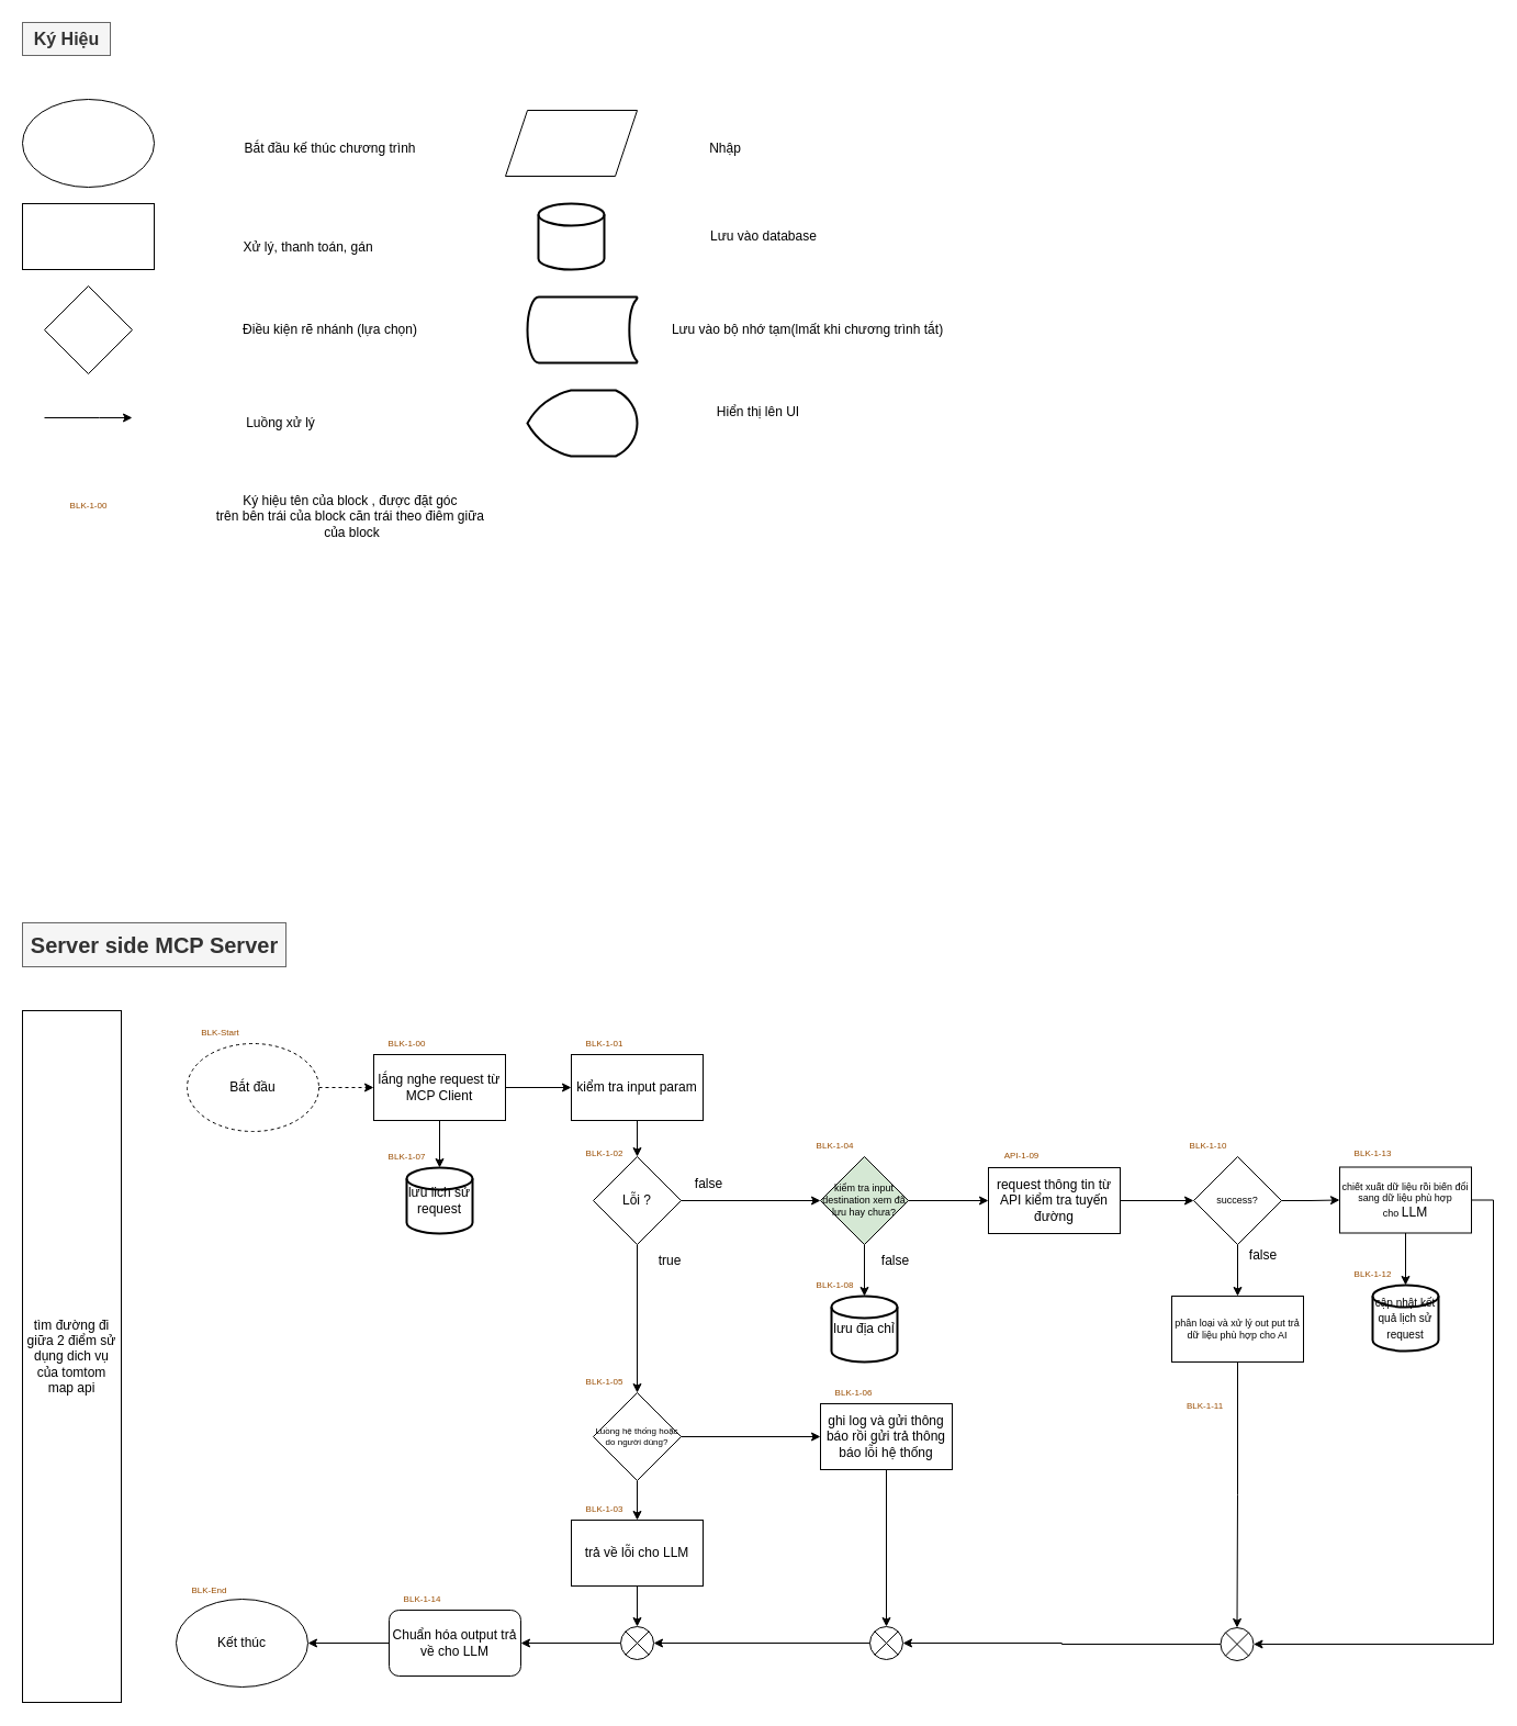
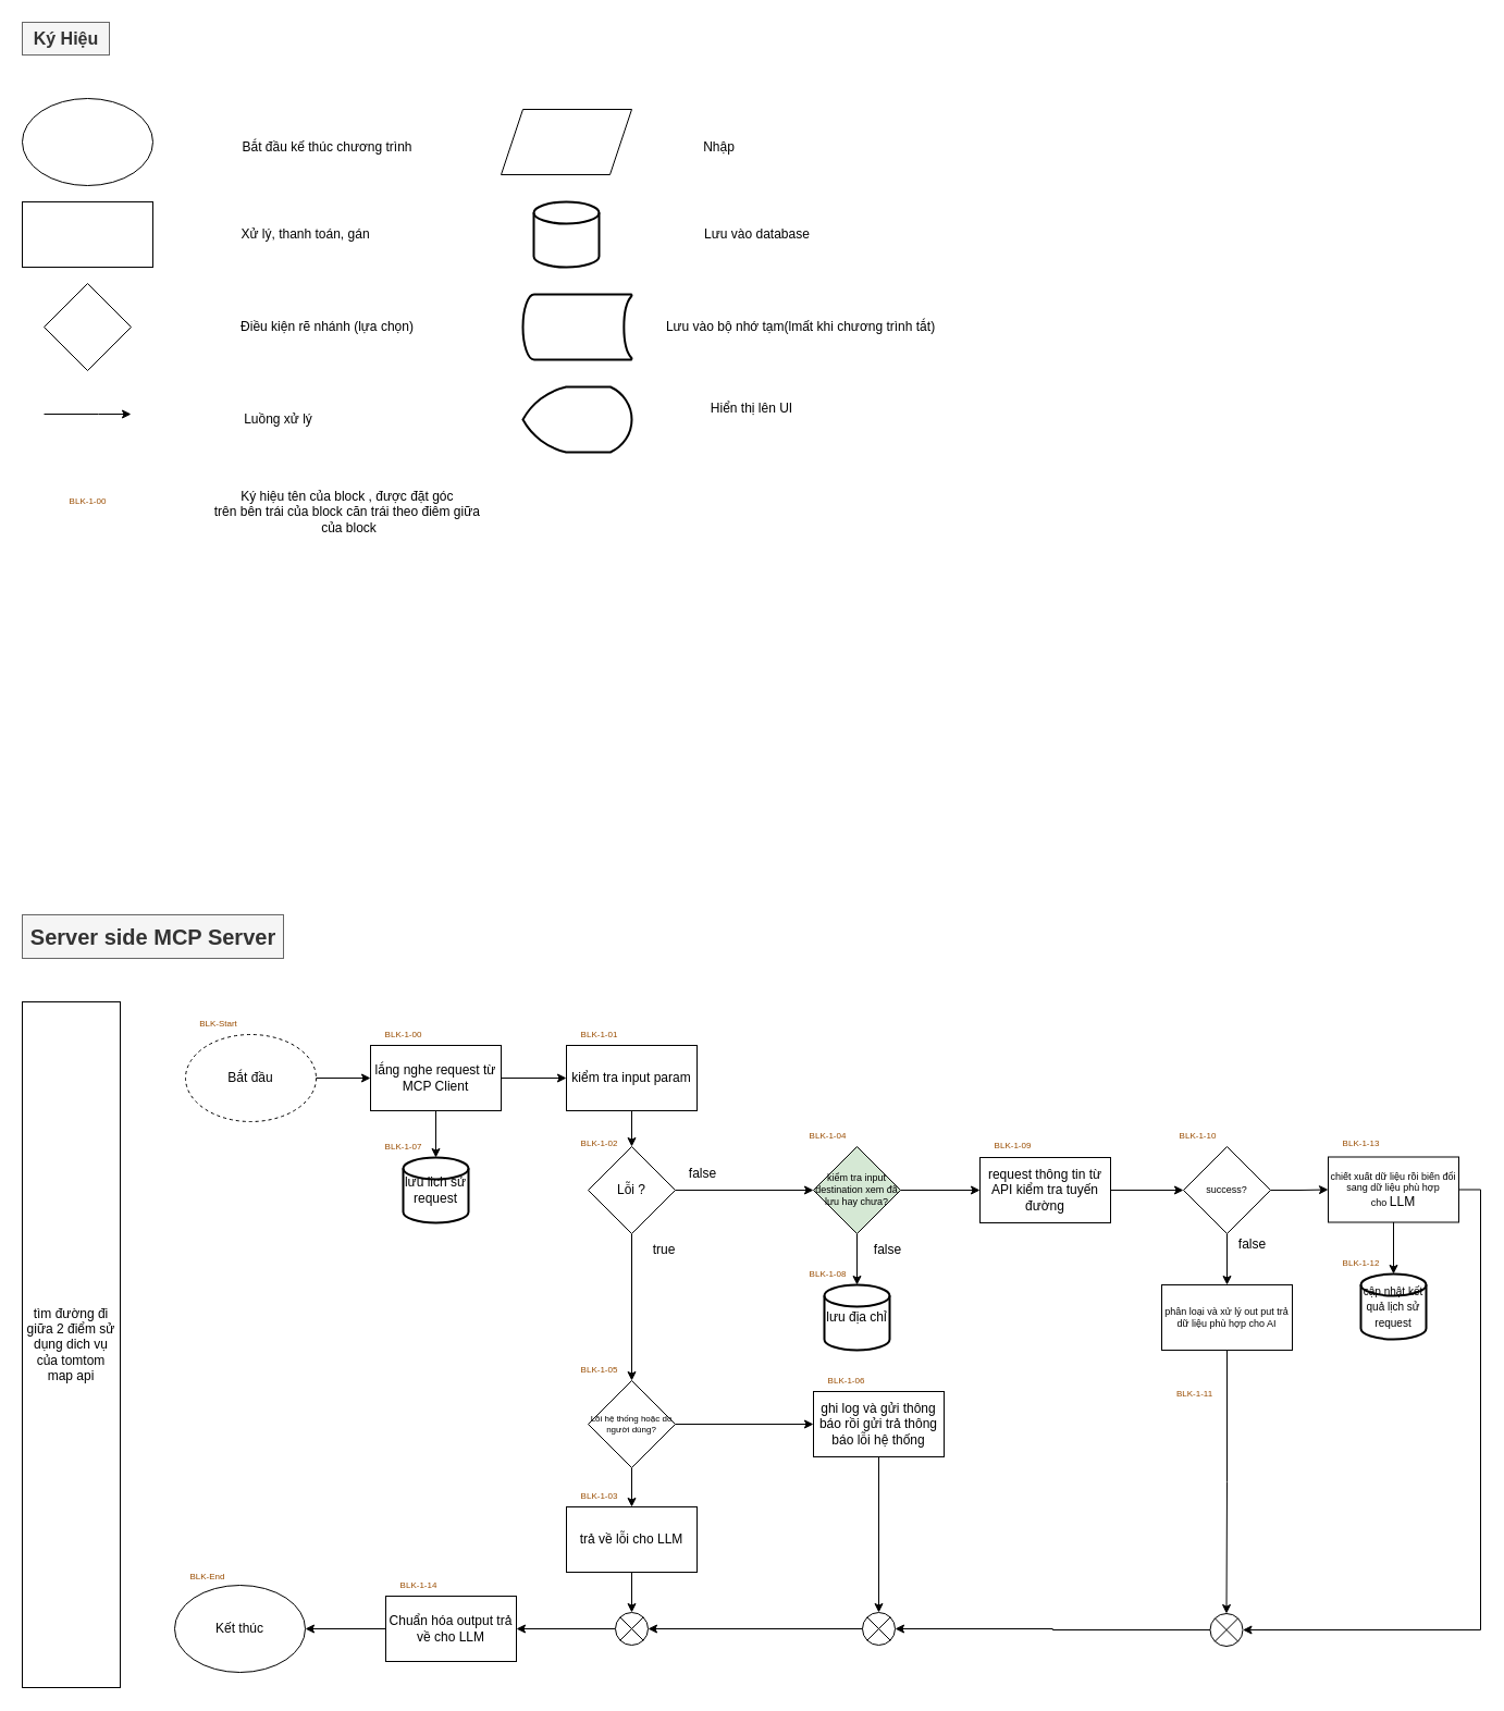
- <mxCell id="15" value="Xử lý, thanh toán, gán" style="text;html=1;align=center;verticalAlign=middle;resizable=0;points=[];autosize=1;strokeColor=none;fillColor=none;" parent="1" vertex="1"><mxGeometry x="210" y="210" width="140" height="30" as="geometry" /></mxCell>
+ <mxCell id="15" value="Xử lý, thanh toán, gán" style="text;html=1;align=center;verticalAlign=middle;resizable=0;points=[];autosize=1;strokeColor=none;fillColor=none;" parent="1" vertex="1"><mxGeometry x="210" y="200" width="140" height="30" as="geometry" /></mxCell>
- <mxCell id="3" value="" style="edgeStyle=orthogonalEdgeStyle;rounded=0;orthogonalLoop=1;jettySize=auto;html=1;dashed=1;" parent="1" source="54" target="45" edge="1"><mxGeometry relative="1" as="geometry" /></mxCell>
+ <mxCell id="3" value="" style="edgeStyle=orthogonalEdgeStyle;rounded=0;orthogonalLoop=1;jettySize=auto;html=1;" parent="1" source="54" target="45" edge="1"><mxGeometry relative="1" as="geometry" /></mxCell>
- <mxCell id="70" value="API-1-09" style="text;html=1;align=center;verticalAlign=middle;resizable=0;points=[];autosize=1;strokeColor=none;fillColor=none;fontSize=8;fontColor=#994C00;" parent="68" vertex="1"><mxGeometry width="60" height="20" as="geometry" /></mxCell>
+ <mxCell id="70" value="BLK-1-09" style="text;html=1;align=center;verticalAlign=middle;resizable=0;points=[];autosize=1;strokeColor=none;fillColor=none;fontSize=8;fontColor=#994C00;" parent="68" vertex="1"><mxGeometry width="60" height="20" as="geometry" /></mxCell>
- <mxCell id="33" value="Luồng hệ thống hoặc do người dùng?" style="rhombus;whiteSpace=wrap;html=1;fontSize=8;" parent="1" vertex="1"><mxGeometry x="540" y="1268" width="80" height="80" as="geometry" /></mxCell>
+ <mxCell id="33" value="Lỗi hệ thống hoặc do người dùng?" style="rhombus;whiteSpace=wrap;html=1;fontSize=8;" parent="1" vertex="1"><mxGeometry x="540" y="1268" width="80" height="80" as="geometry" /></mxCell>
- <mxCell id="96" value="Chuẩn hóa output trả về cho LLM" style="whiteSpace=wrap;html=1;rounded=1;" vertex="1" parent="95"><mxGeometry y="20" width="120" height="60" as="geometry" /></mxCell>
+ <mxCell id="96" value="Chuẩn hóa output trả về cho LLM" style="rounded=0;whiteSpace=wrap;html=1;" vertex="1" parent="95"><mxGeometry y="20" width="120" height="60" as="geometry" /></mxCell>
